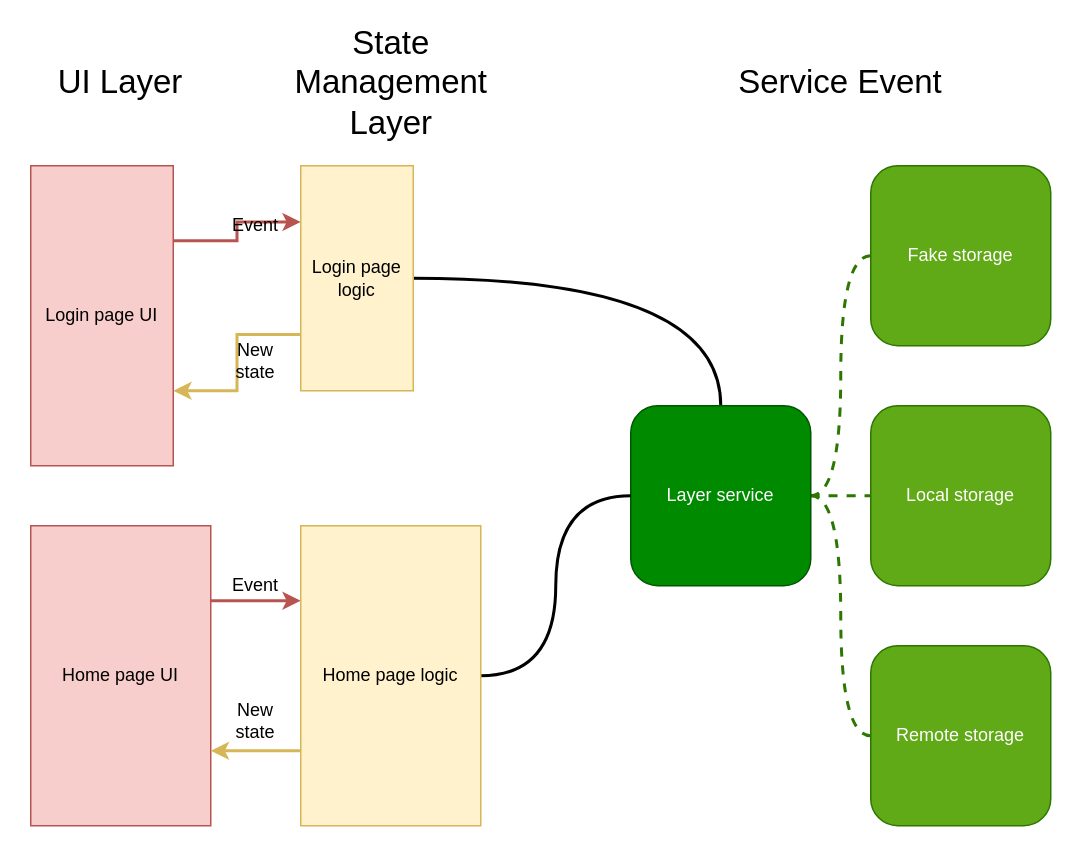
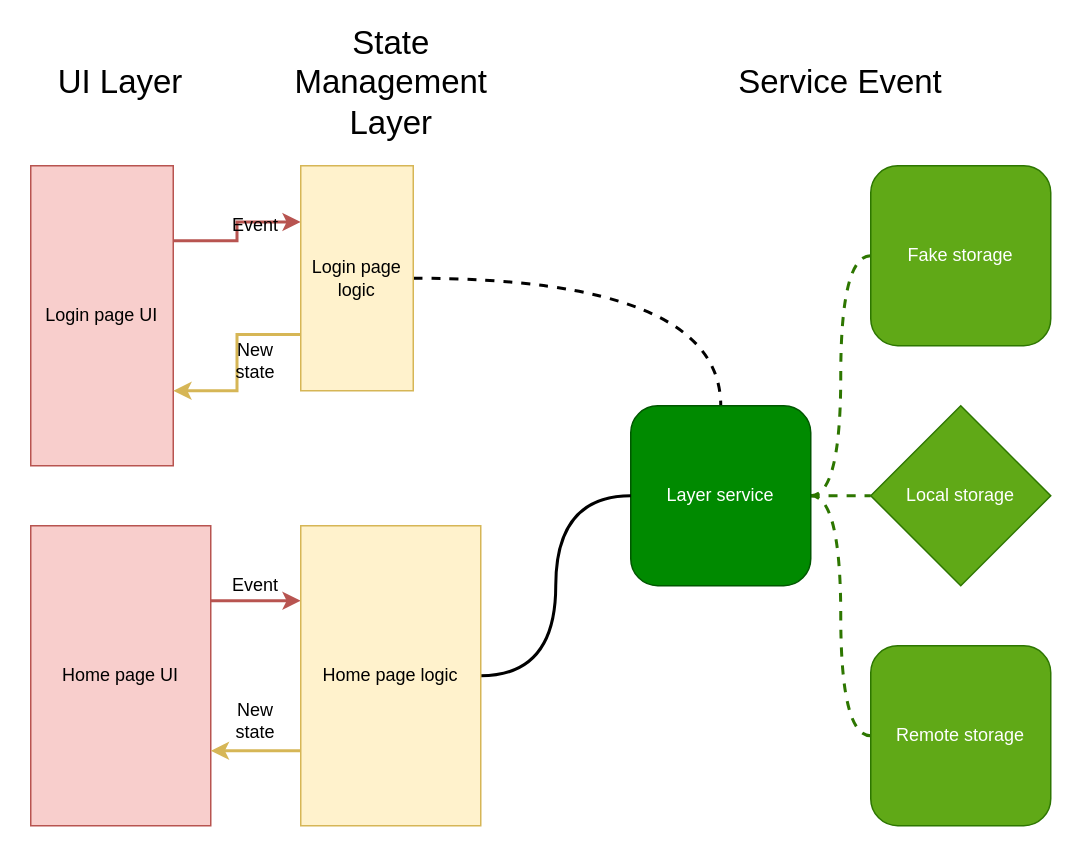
- <mxCell id="5" style="edgeStyle=orthogonalEdgeStyle;rounded=0;orthogonalLoop=1;jettySize=auto;html=1;strokeWidth=2;curved=1;startArrow=none;startFill=0;endArrow=none;endFill=0;" edge="1" parent="1" source="6" target="10"><mxGeometry relative="1" as="geometry" /></mxCell>
+ <mxCell id="5" style="edgeStyle=orthogonalEdgeStyle;rounded=0;orthogonalLoop=1;jettySize=auto;html=1;strokeWidth=2;curved=1;startArrow=none;startFill=0;endArrow=none;endFill=0;dashed=1;" edge="1" parent="1" source="6" target="10"><mxGeometry relative="1" as="geometry" /></mxCell>
- <mxCell id="12" value="Local storage" style="rounded=1;whiteSpace=wrap;html=1;fillColor=#60a917;strokeColor=#2D7600;fontColor=#ffffff;" vertex="1" parent="1"><mxGeometry x="580" y="270" width="120" height="120" as="geometry" /></mxCell>
+ <mxCell id="12" value="Local storage" style="rhombus;whiteSpace=wrap;html=1;fillColor=#60a917;strokeColor=#2D7600;fontColor=#ffffff;" vertex="1" parent="1"><mxGeometry x="580" y="270" width="120" height="120" as="geometry" /></mxCell>
